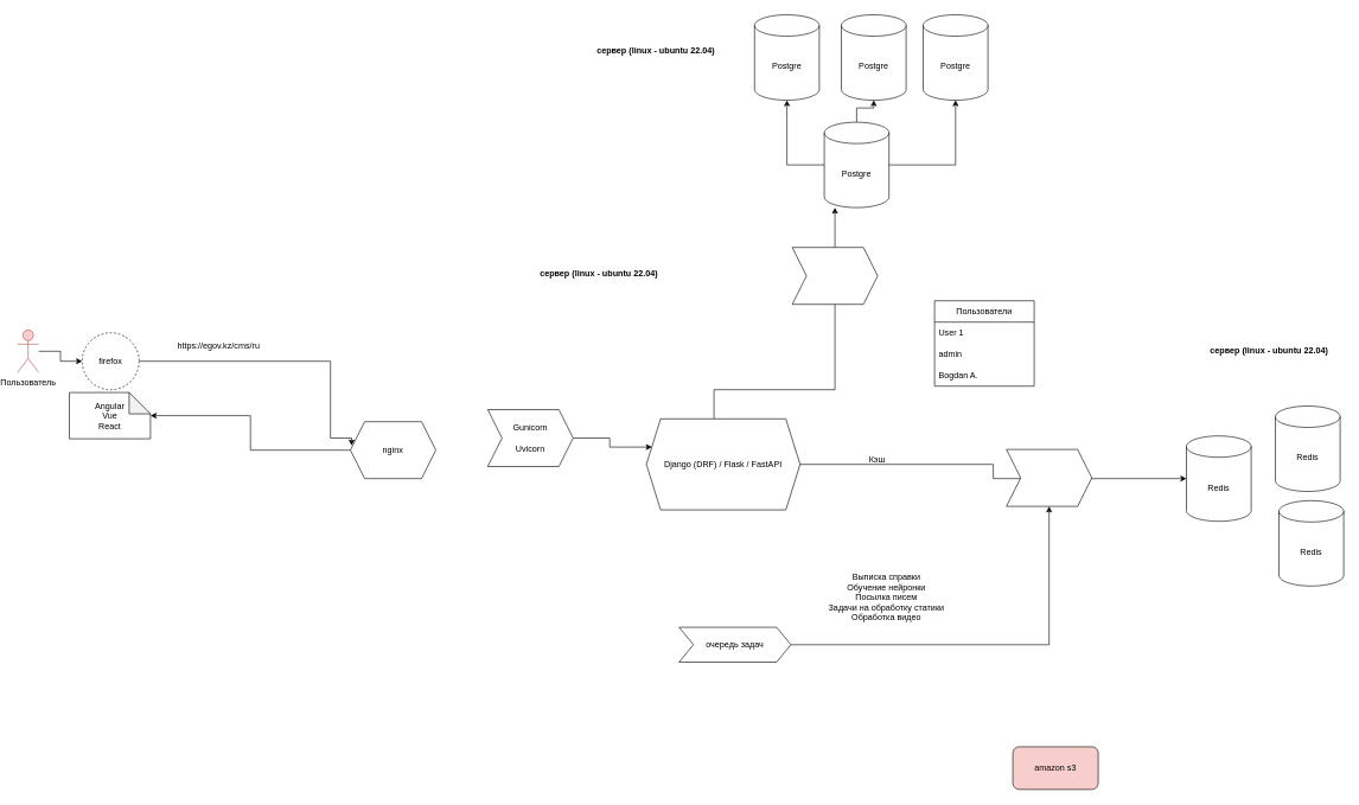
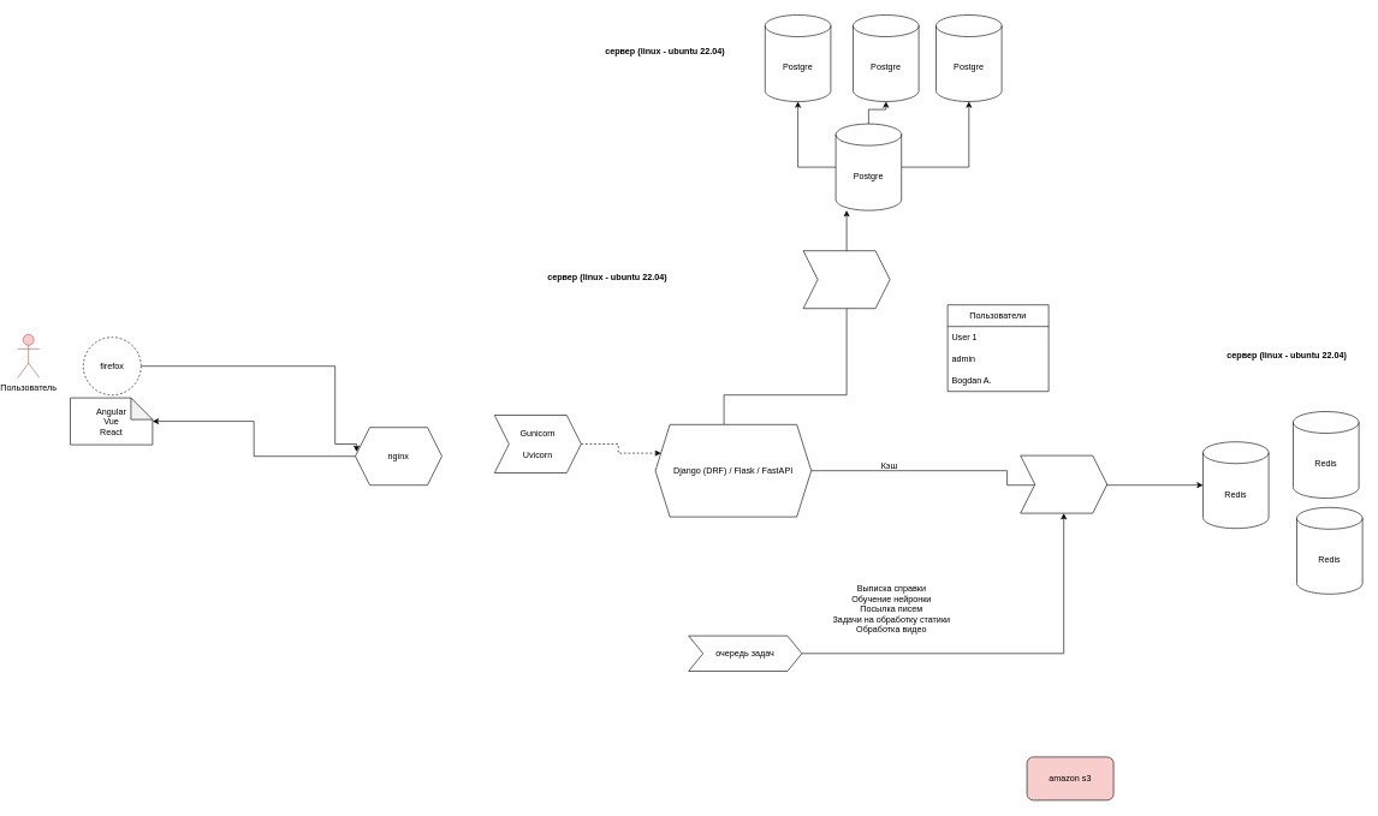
- <mxCell id="7" value="https://egov.kz/cms/ru" style="text;whiteSpace=wrap;html=1;" vertex="1" parent="1"><mxGeometry x="243" y="472" width="153" height="27" as="geometry" /></mxCell>
- <mxCell id="2" style="edgeStyle=orthogonalEdgeStyle;rounded=0;orthogonalLoop=1;jettySize=auto;html=1;" edge="1" parent="1" source="3" target="5"><mxGeometry relative="1" as="geometry" /></mxCell>
- <mxCell id="12" style="edgeStyle=orthogonalEdgeStyle;rounded=0;orthogonalLoop=1;jettySize=auto;html=1;entryX=0.036;entryY=0.31;entryDx=0;entryDy=0;entryPerimeter=0;" edge="1" parent="1" source="15" target="11"><mxGeometry relative="1" as="geometry" /></mxCell>
+ <mxCell id="12" style="edgeStyle=orthogonalEdgeStyle;rounded=0;orthogonalLoop=1;jettySize=auto;html=1;entryX=0.036;entryY=0.31;entryDx=0;entryDy=0;entryPerimeter=0;dashed=1;" edge="1" parent="1" source="15" target="11"><mxGeometry relative="1" as="geometry" /></mxCell>
- <mxCell id="26" value="Выписка справки&lt;br&gt;Обучение нейронки&lt;br&gt;Посылка писем&lt;br&gt;Задачи на обработку статики&lt;br&gt;Обработка видео" style="text;html=1;strokeColor=none;fillColor=none;align=center;verticalAlign=middle;whiteSpace=wrap;rounded=0;" vertex="1" parent="1"><mxGeometry x="1147" y="792" width="189" height="94" as="geometry" /></mxCell>
+ <mxCell id="26" value="Выписка справки&lt;br&gt;Обучение нейронки&lt;br&gt;Посылка писем&lt;br&gt;Задачи на обработку статики&lt;br&gt;Обработка видео" style="text;html=1;strokeColor=none;fillColor=none;align=center;verticalAlign=middle;whiteSpace=wrap;rounded=0;" vertex="1" parent="1"><mxGeometry x="1137" y="797" width="189" height="94" as="geometry" /></mxCell>
